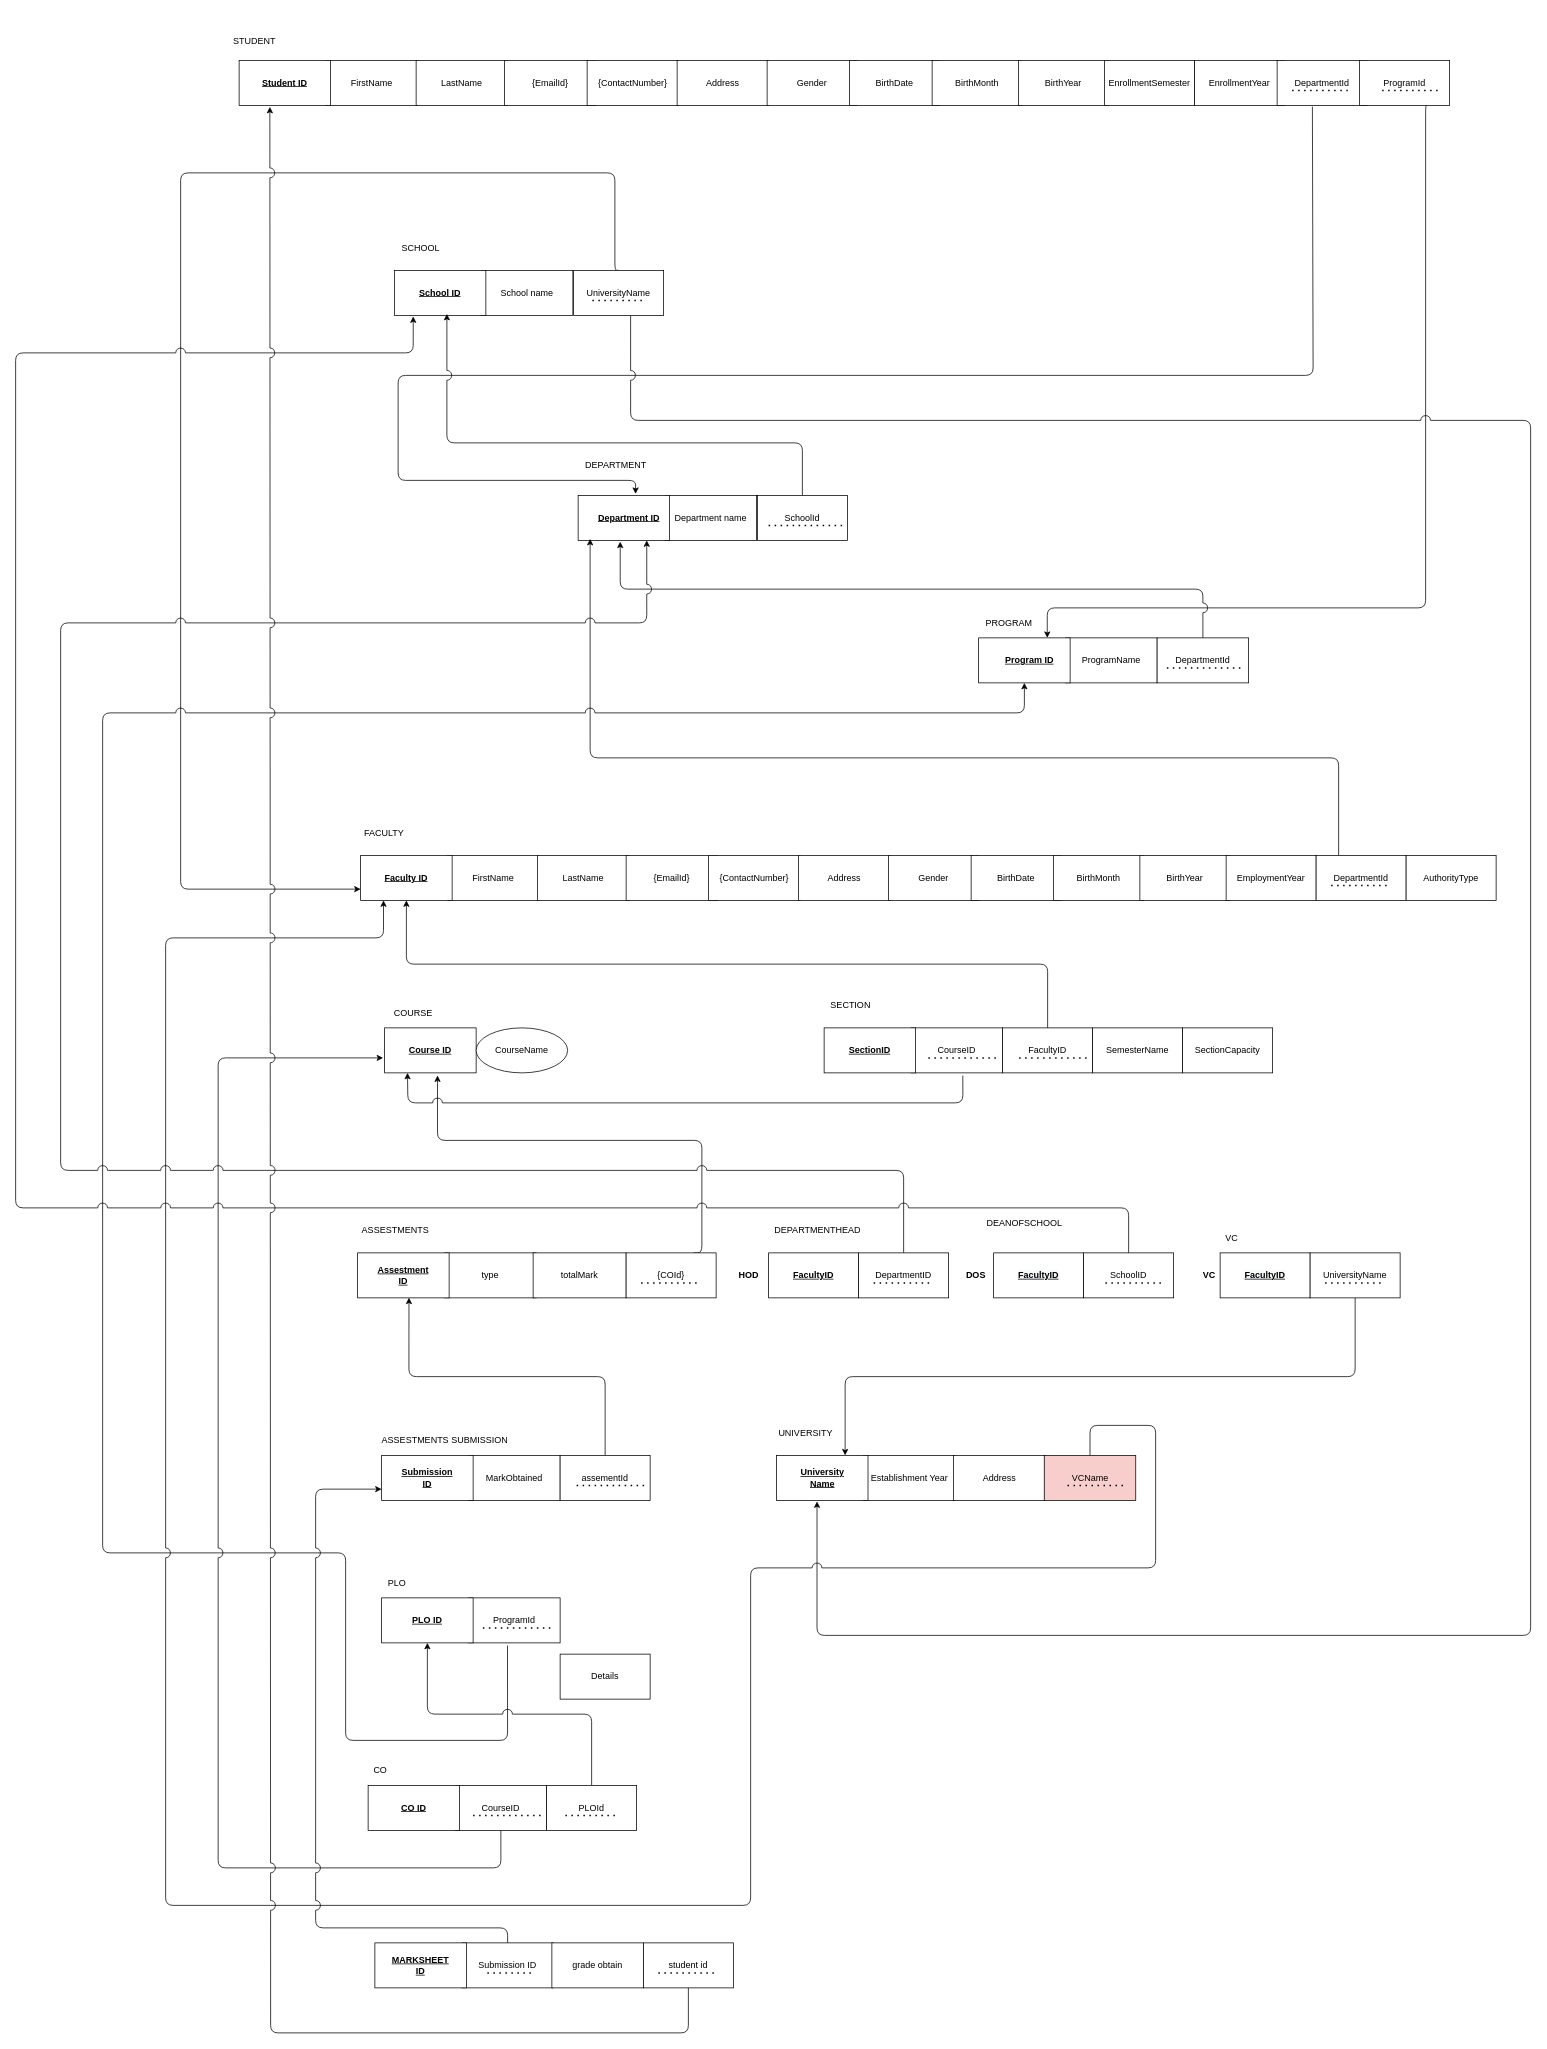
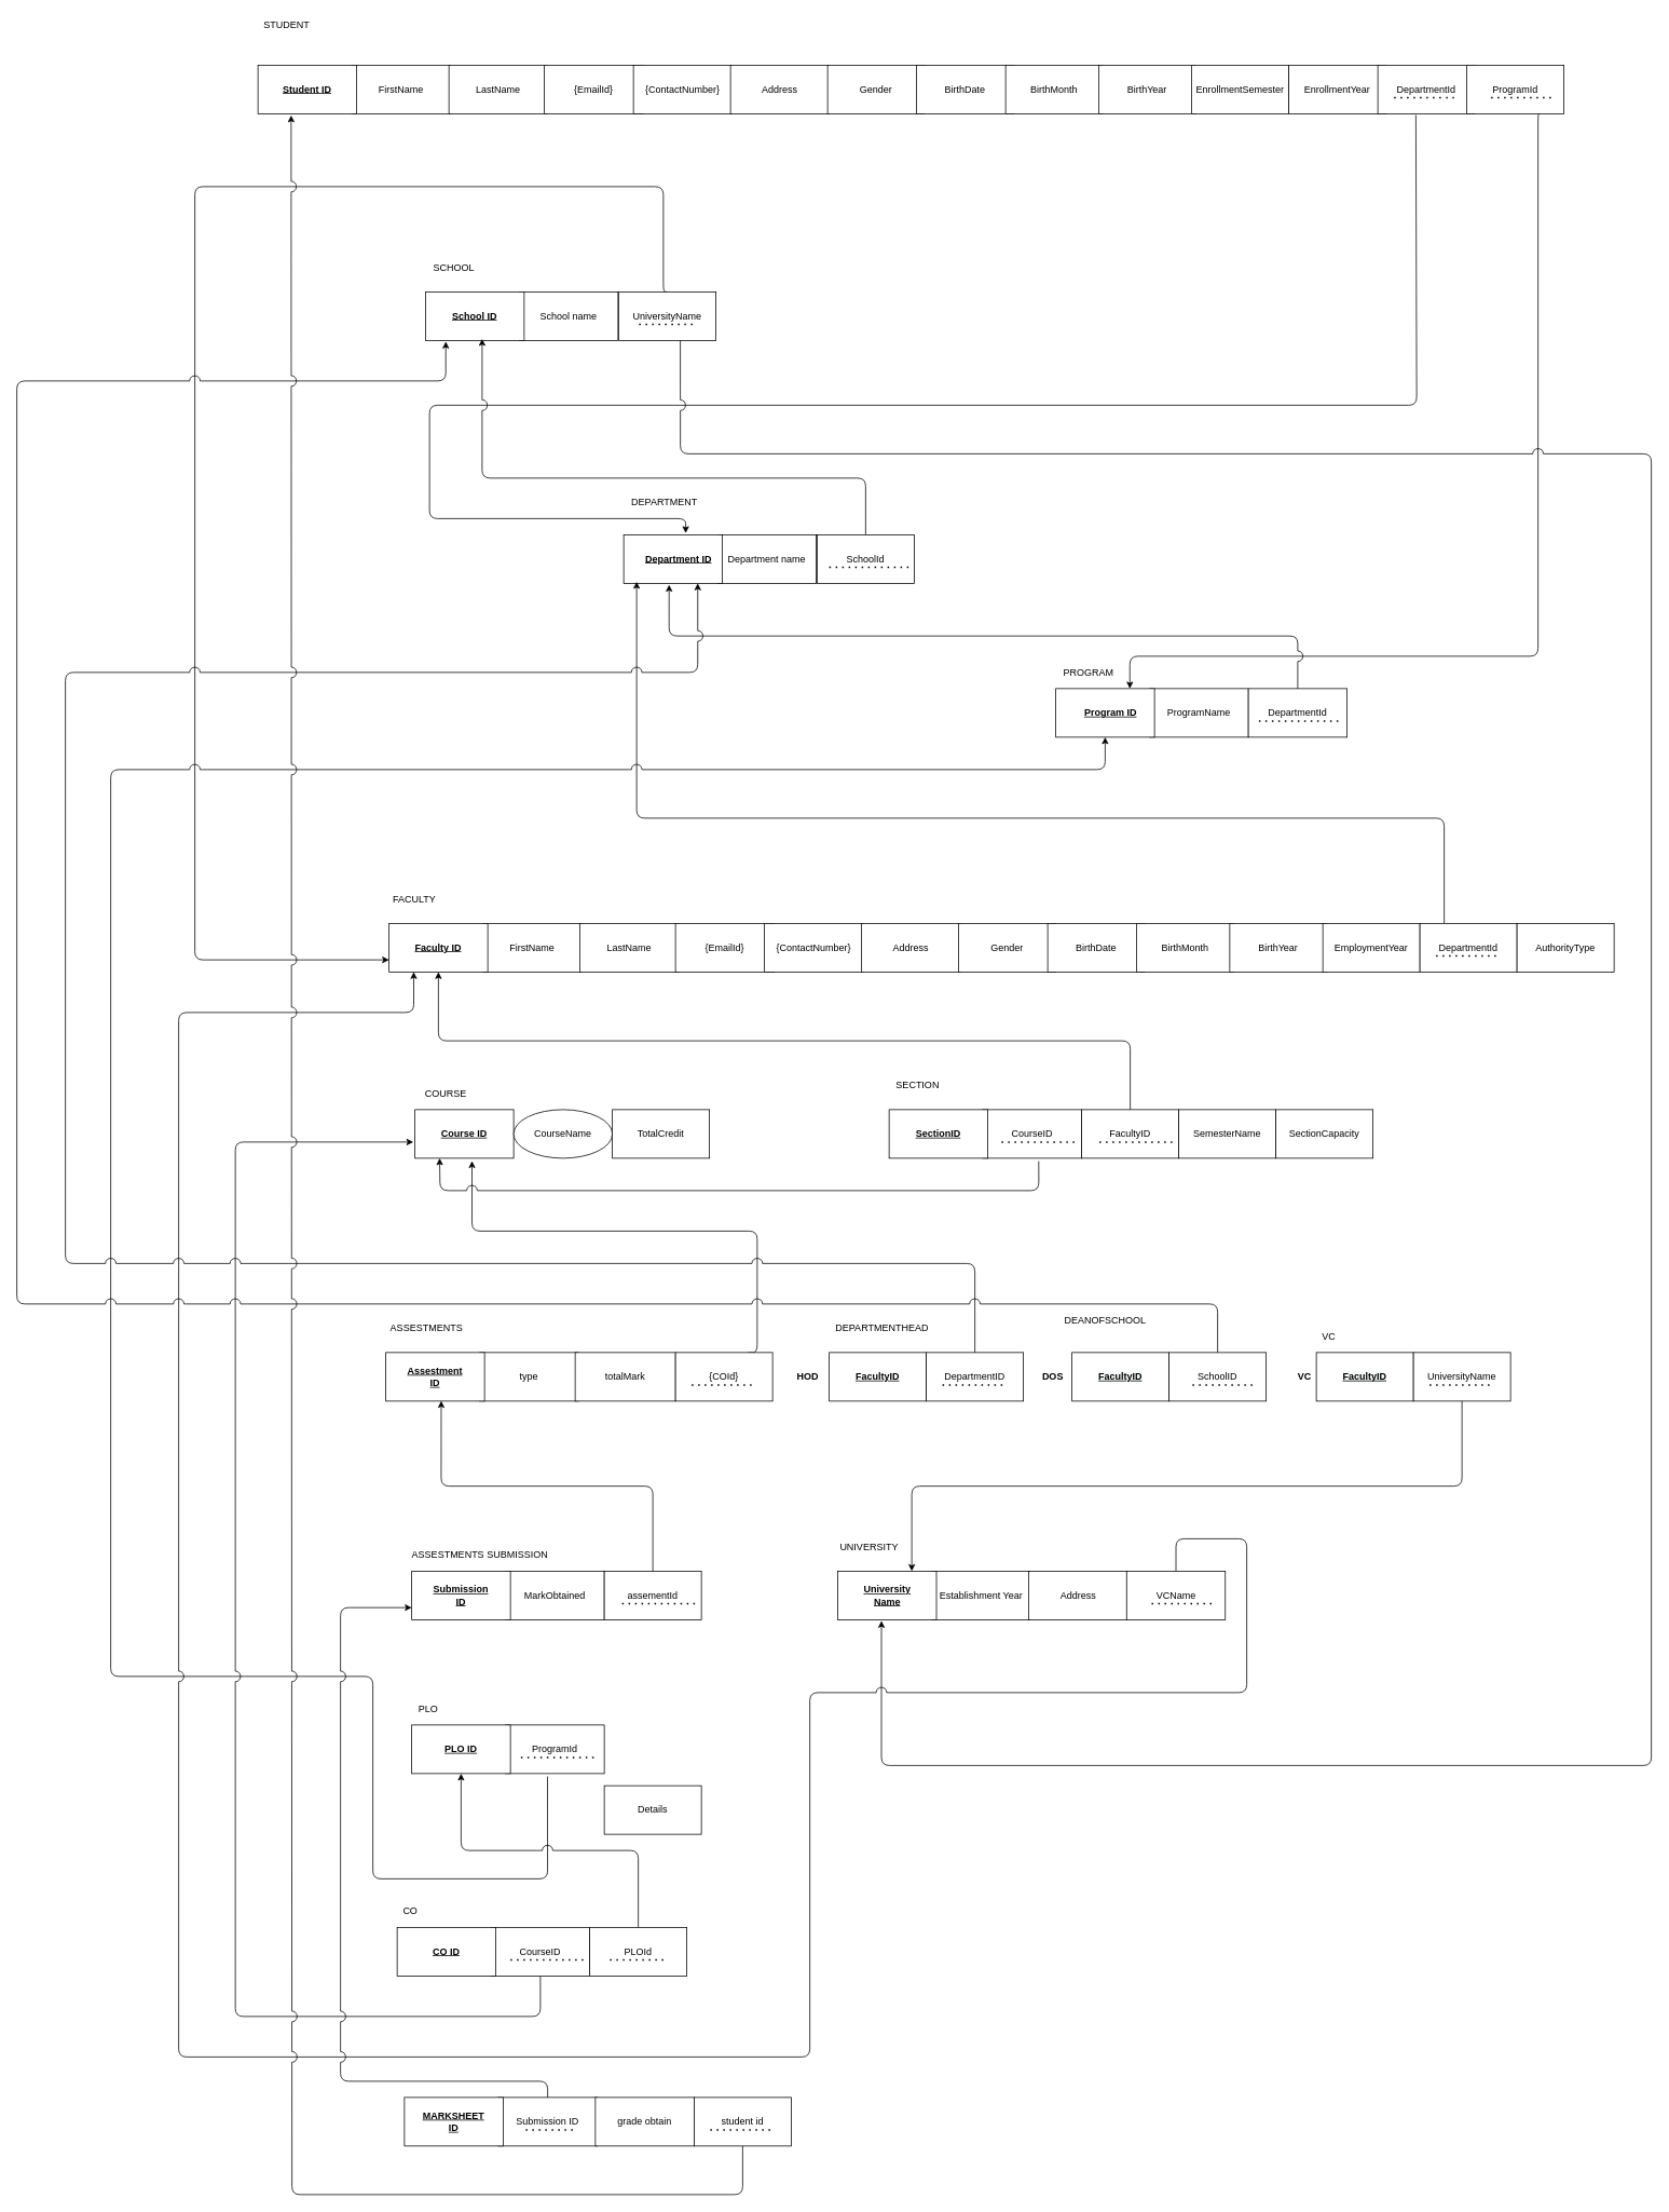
- <mxCell id="3" value="STUDENT" style="text;html=1;align=center;verticalAlign=middle;resizable=0;points=[];autosize=1;strokeColor=none;" parent="1" vertex="1"><mxGeometry x="303" y="45" width="70" height="20" as="geometry" /></mxCell>
+ <mxCell id="3" value="STUDENT" style="text;html=1;align=center;verticalAlign=middle;resizable=0;points=[];autosize=1;strokeColor=none;" parent="1" vertex="1"><mxGeometry x="318" y="20" width="70" height="20" as="geometry" /></mxCell>
+ <mxCell id="65" value="TotalCredit" style="whiteSpace=wrap;html=1;" parent="1" vertex="1"><mxGeometry x="756" y="1370" width="120" height="60" as="geometry" /></mxCell>
- <mxCell id="103" value="VCName" style="whiteSpace=wrap;html=1;fillColor=#f8cecc;" parent="1" vertex="1"><mxGeometry x="1391.5" y="1940" width="122" height="60" as="geometry" /></mxCell>
+ <mxCell id="103" value="VCName" style="whiteSpace=wrap;html=1;" parent="1" vertex="1"><mxGeometry x="1391.5" y="1940" width="122" height="60" as="geometry" /></mxCell>
